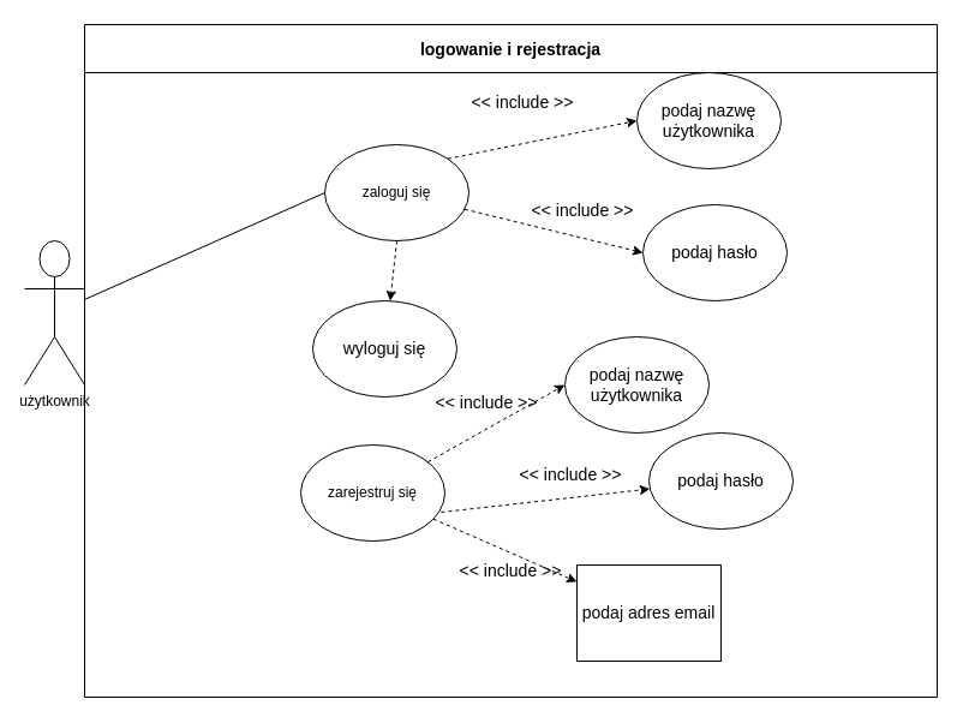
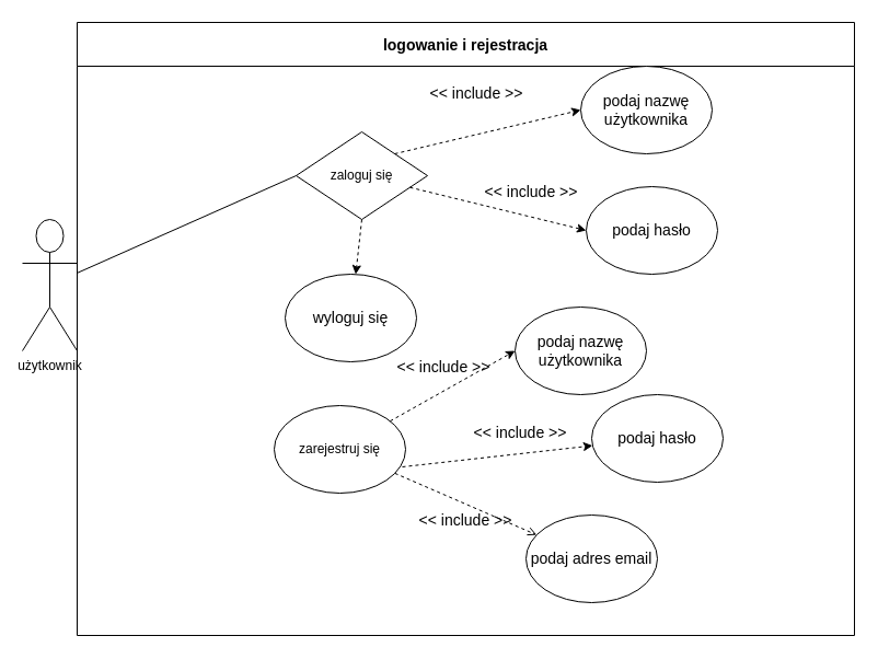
- <mxCell id="5" value="zaloguj się" style="ellipse;whiteSpace=wrap;html=1;" parent="3" vertex="1"><mxGeometry x="200" y="100" width="120" height="80" as="geometry" /></mxCell>
+ <mxCell id="5" value="zaloguj się" style="rhombus;whiteSpace=wrap;html=1;" parent="3" vertex="1"><mxGeometry x="200" y="100" width="120" height="80" as="geometry" /></mxCell>
- <mxCell id="15" value="" style="endArrow=classic;html=1;rounded=0;dashed=1;fontSize=14;" parent="3" source="6" target="9" edge="1"><mxGeometry width="50" height="50" relative="1" as="geometry"><mxPoint x="160" y="420" as="sourcePoint" /><mxPoint x="210" y="370" as="targetPoint" /></mxGeometry></mxCell>
+ <mxCell id="15" value="" style="endArrow=open;html=1;rounded=0;dashed=1;fontSize=14;" parent="3" source="6" target="9" edge="1"><mxGeometry width="50" height="50" relative="1" as="geometry"><mxPoint x="160" y="420" as="sourcePoint" /><mxPoint x="210" y="370" as="targetPoint" /></mxGeometry></mxCell>
- <mxCell id="9" value="podaj adres email" style="whiteSpace=wrap;html=1;fontSize=14;rounded=0;" parent="3" vertex="1"><mxGeometry x="410" y="450" width="120" height="80" as="geometry" /></mxCell>
+ <mxCell id="9" value="podaj adres email" style="ellipse;whiteSpace=wrap;html=1;fontSize=14;" parent="3" vertex="1"><mxGeometry x="410" y="450" width="120" height="80" as="geometry" /></mxCell>
